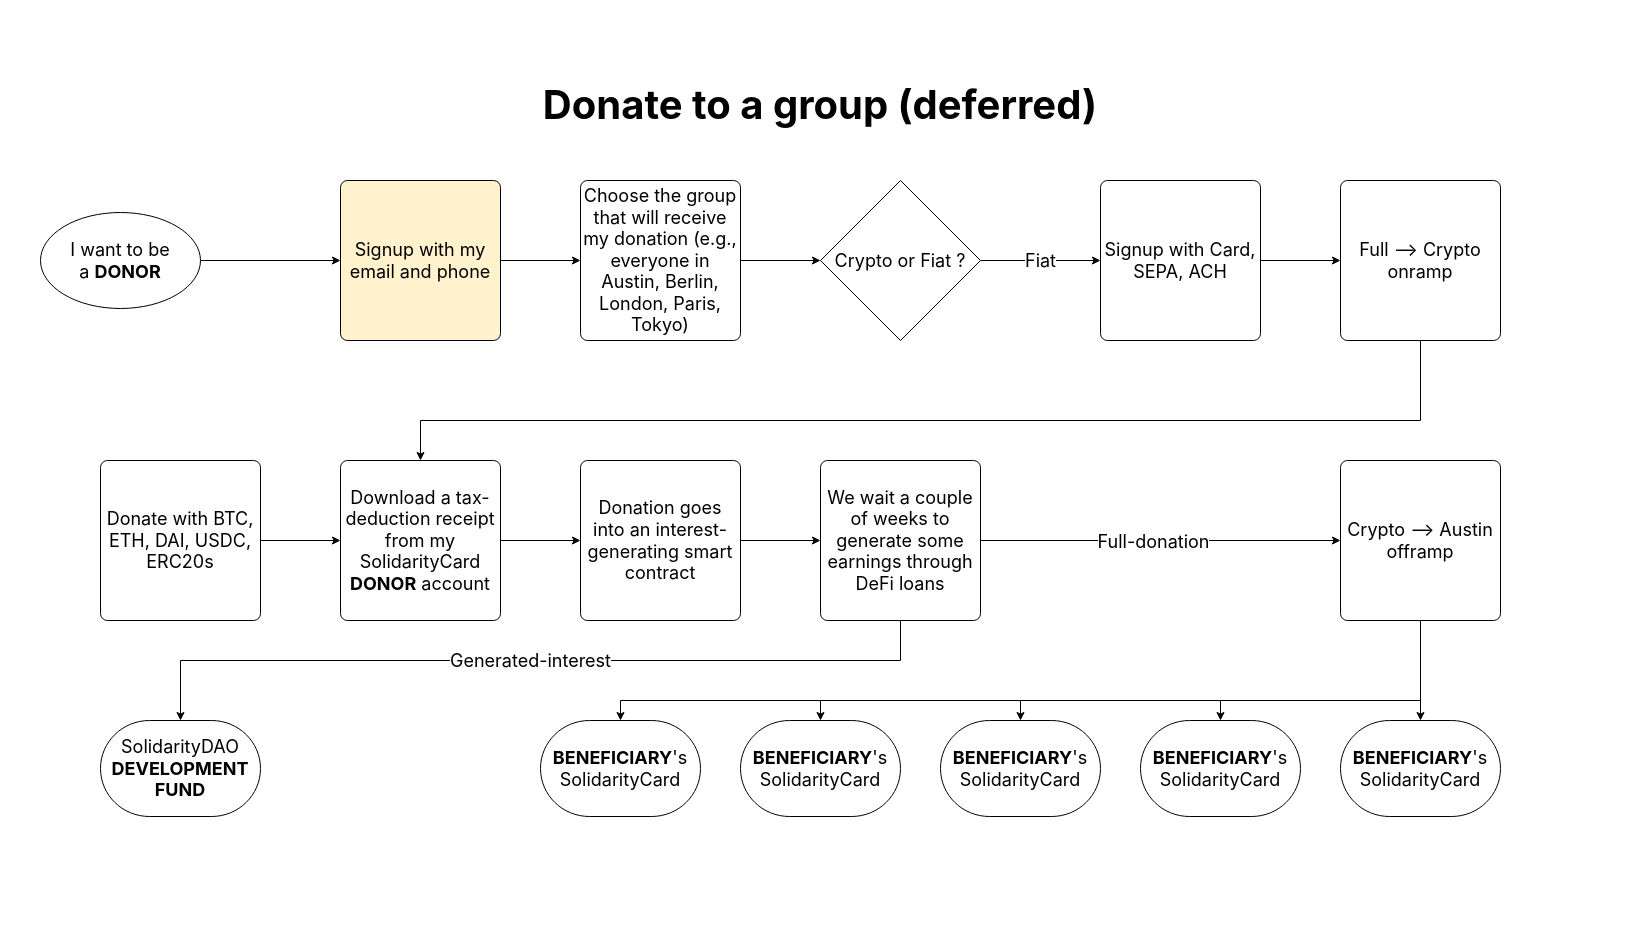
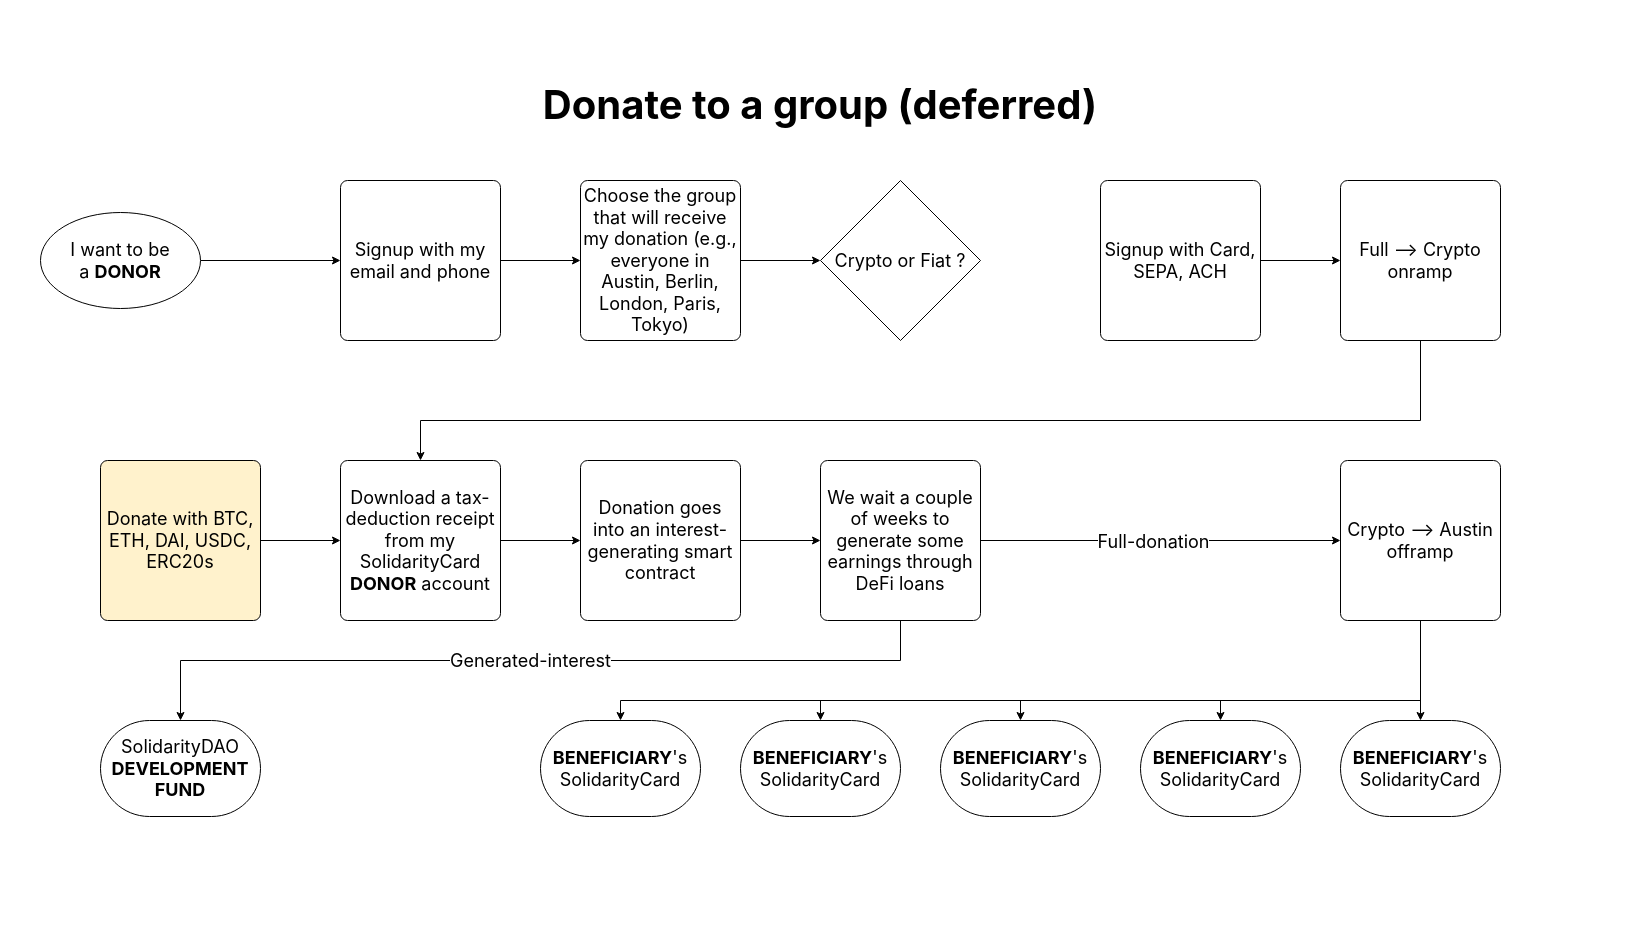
- <mxCell id="6" value="Signup with my email and phone" style="rounded=1;whiteSpace=wrap;html=1;absoluteArcSize=1;arcSize=14;strokeWidth=1;shadow=0;fontFamily=SF Pro Text;fontSize=18;aspect=fixed;fillColor=#fff2cc;" parent="1" vertex="1"><mxGeometry x="340" y="180" width="160" height="160" as="geometry" /></mxCell>
+ <mxCell id="6" value="Signup with my email and phone" style="rounded=1;whiteSpace=wrap;html=1;absoluteArcSize=1;arcSize=14;strokeWidth=1;shadow=0;fontFamily=SF Pro Text;fontSize=18;aspect=fixed;" parent="1" vertex="1"><mxGeometry x="340" y="180" width="160" height="160" as="geometry" /></mxCell>
- <mxCell id="9" value="Fiat" style="edgeStyle=orthogonalEdgeStyle;rounded=0;orthogonalLoop=1;jettySize=auto;html=1;exitX=1;exitY=0.5;exitDx=0;exitDy=0;exitPerimeter=0;entryX=0;entryY=0.5;entryDx=0;entryDy=0;fontSize=18;fontFamily=SF Pro Text;" parent="1" source="10" target="12" edge="1"><mxGeometry relative="1" as="geometry" /></mxCell>
- <mxCell id="16" value="Donate with BTC, ETH, DAI, USDC, ERC20s" style="rounded=1;whiteSpace=wrap;html=1;absoluteArcSize=1;arcSize=14;strokeWidth=1;shadow=0;fontFamily=SF Pro Text;fontSize=18;aspect=fixed;" parent="1" vertex="1"><mxGeometry x="100" y="460" width="160" height="160" as="geometry" /></mxCell>
+ <mxCell id="16" value="Donate with BTC, ETH, DAI, USDC, ERC20s" style="rounded=1;whiteSpace=wrap;html=1;absoluteArcSize=1;arcSize=14;strokeWidth=1;shadow=0;fontFamily=SF Pro Text;fontSize=18;aspect=fixed;fillColor=#fff2cc;" parent="1" vertex="1"><mxGeometry x="100" y="460" width="160" height="160" as="geometry" /></mxCell>
